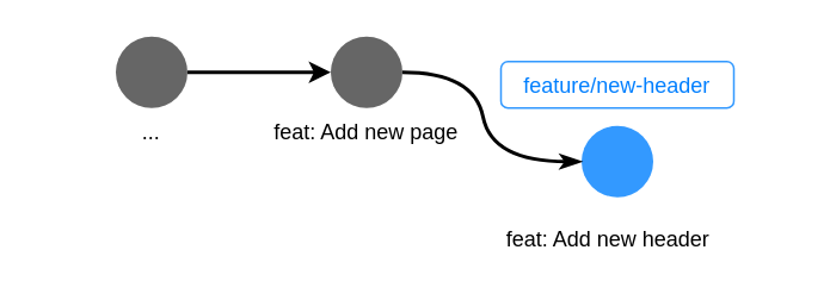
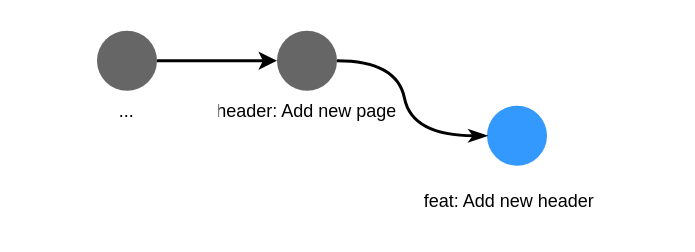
- <mxCell id="7" value="feature/new-header" style="text;fillColor=none;align=center;verticalAlign=top;spacingLeft=4;spacingRight=4;overflow=hidden;rotatable=0;points=[[0,0.5],[1,0.5]];portConstraint=eastwest;rounded=1;strokeWidth=1;fontColor=#007FFF;strokeColor=#3399FF;" parent="1" vertex="1"><mxGeometry x="279" y="34" width="130" height="26" as="geometry" /></mxCell>
- <mxCell id="9" value="feat: Add new page" style="text;fillColor=none;align=center;verticalAlign=top;spacingLeft=4;spacingRight=4;overflow=hidden;rotatable=0;points=[[0,0.5],[1,0.5]];portConstraint=eastwest;rounded=0;strokeWidth=1;" parent="1" vertex="1"><mxGeometry x="140.87" y="60" width="126.25" height="50" as="geometry" /></mxCell>
+ <mxCell id="9" value="header: Add new page" style="text;fillColor=none;align=center;verticalAlign=top;spacingLeft=4;spacingRight=4;overflow=hidden;rotatable=0;points=[[0,0.5],[1,0.5]];portConstraint=eastwest;rounded=0;strokeWidth=1;" parent="1" vertex="1"><mxGeometry x="140.87" y="60" width="126.25" height="50" as="geometry" /></mxCell>
